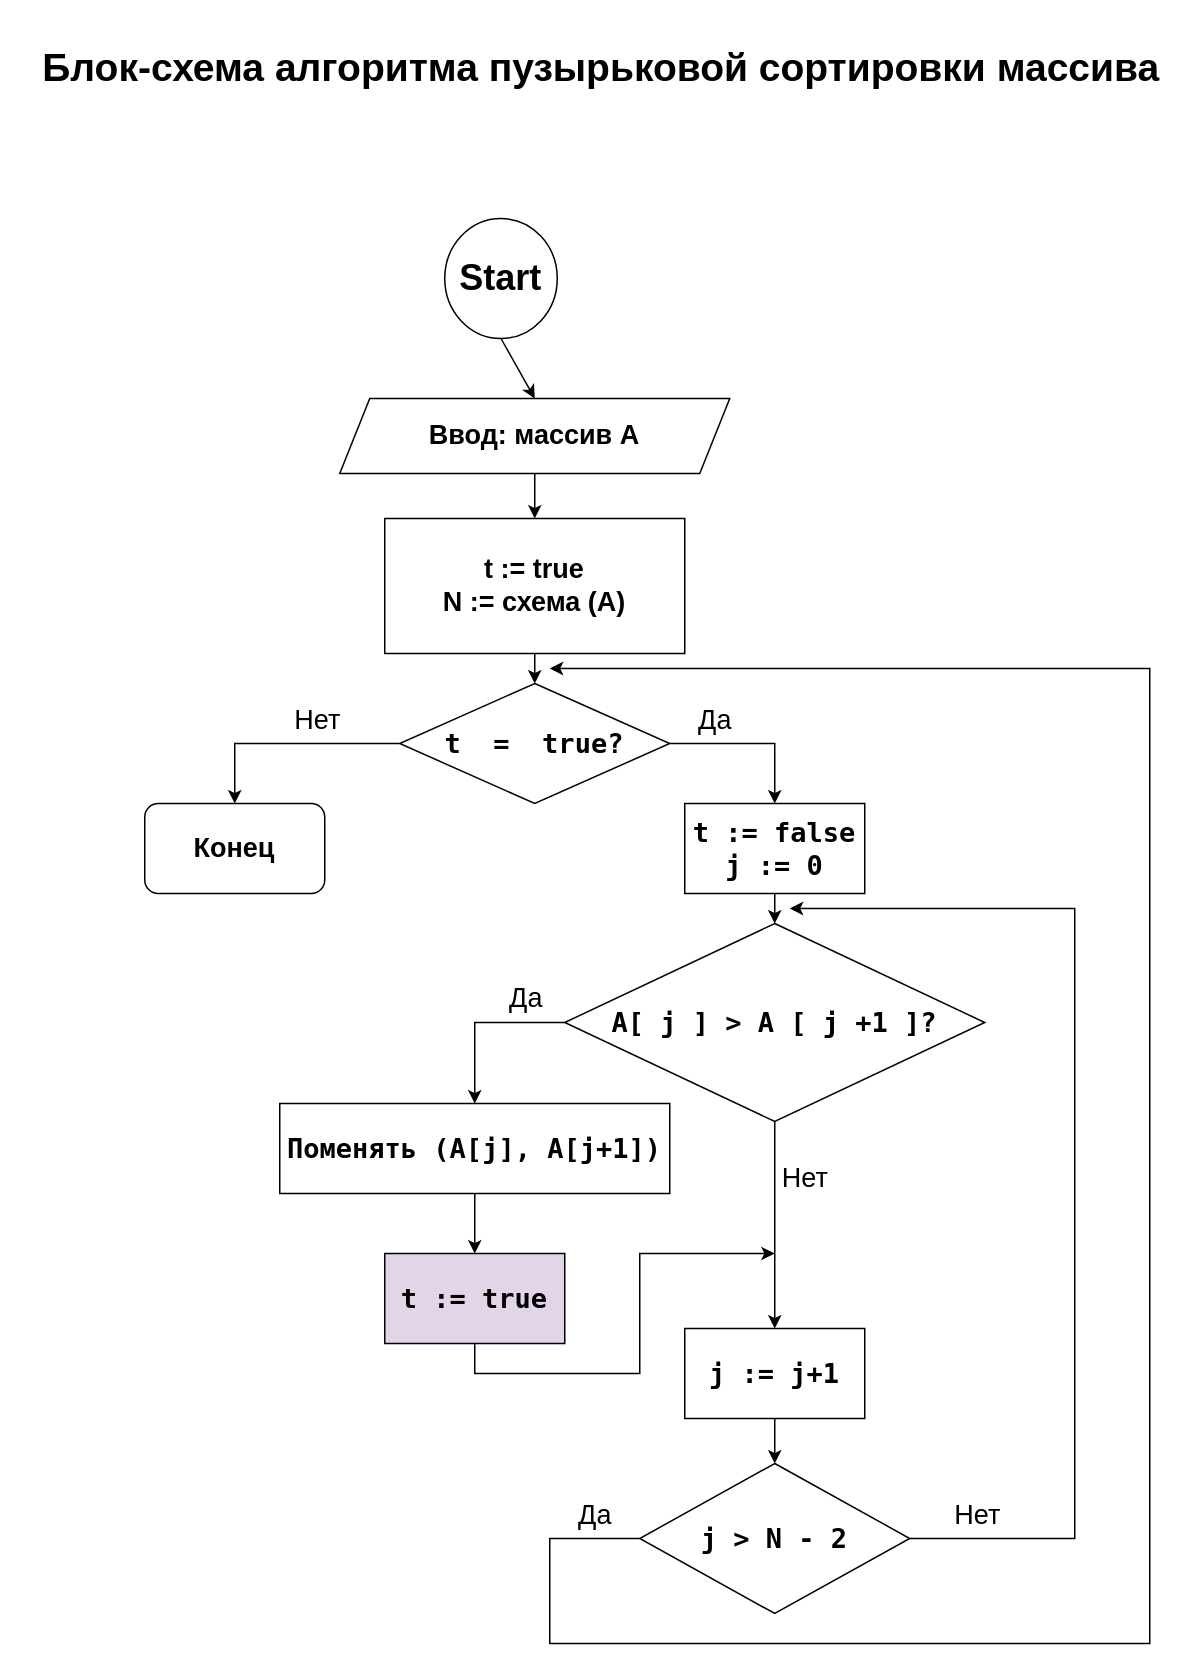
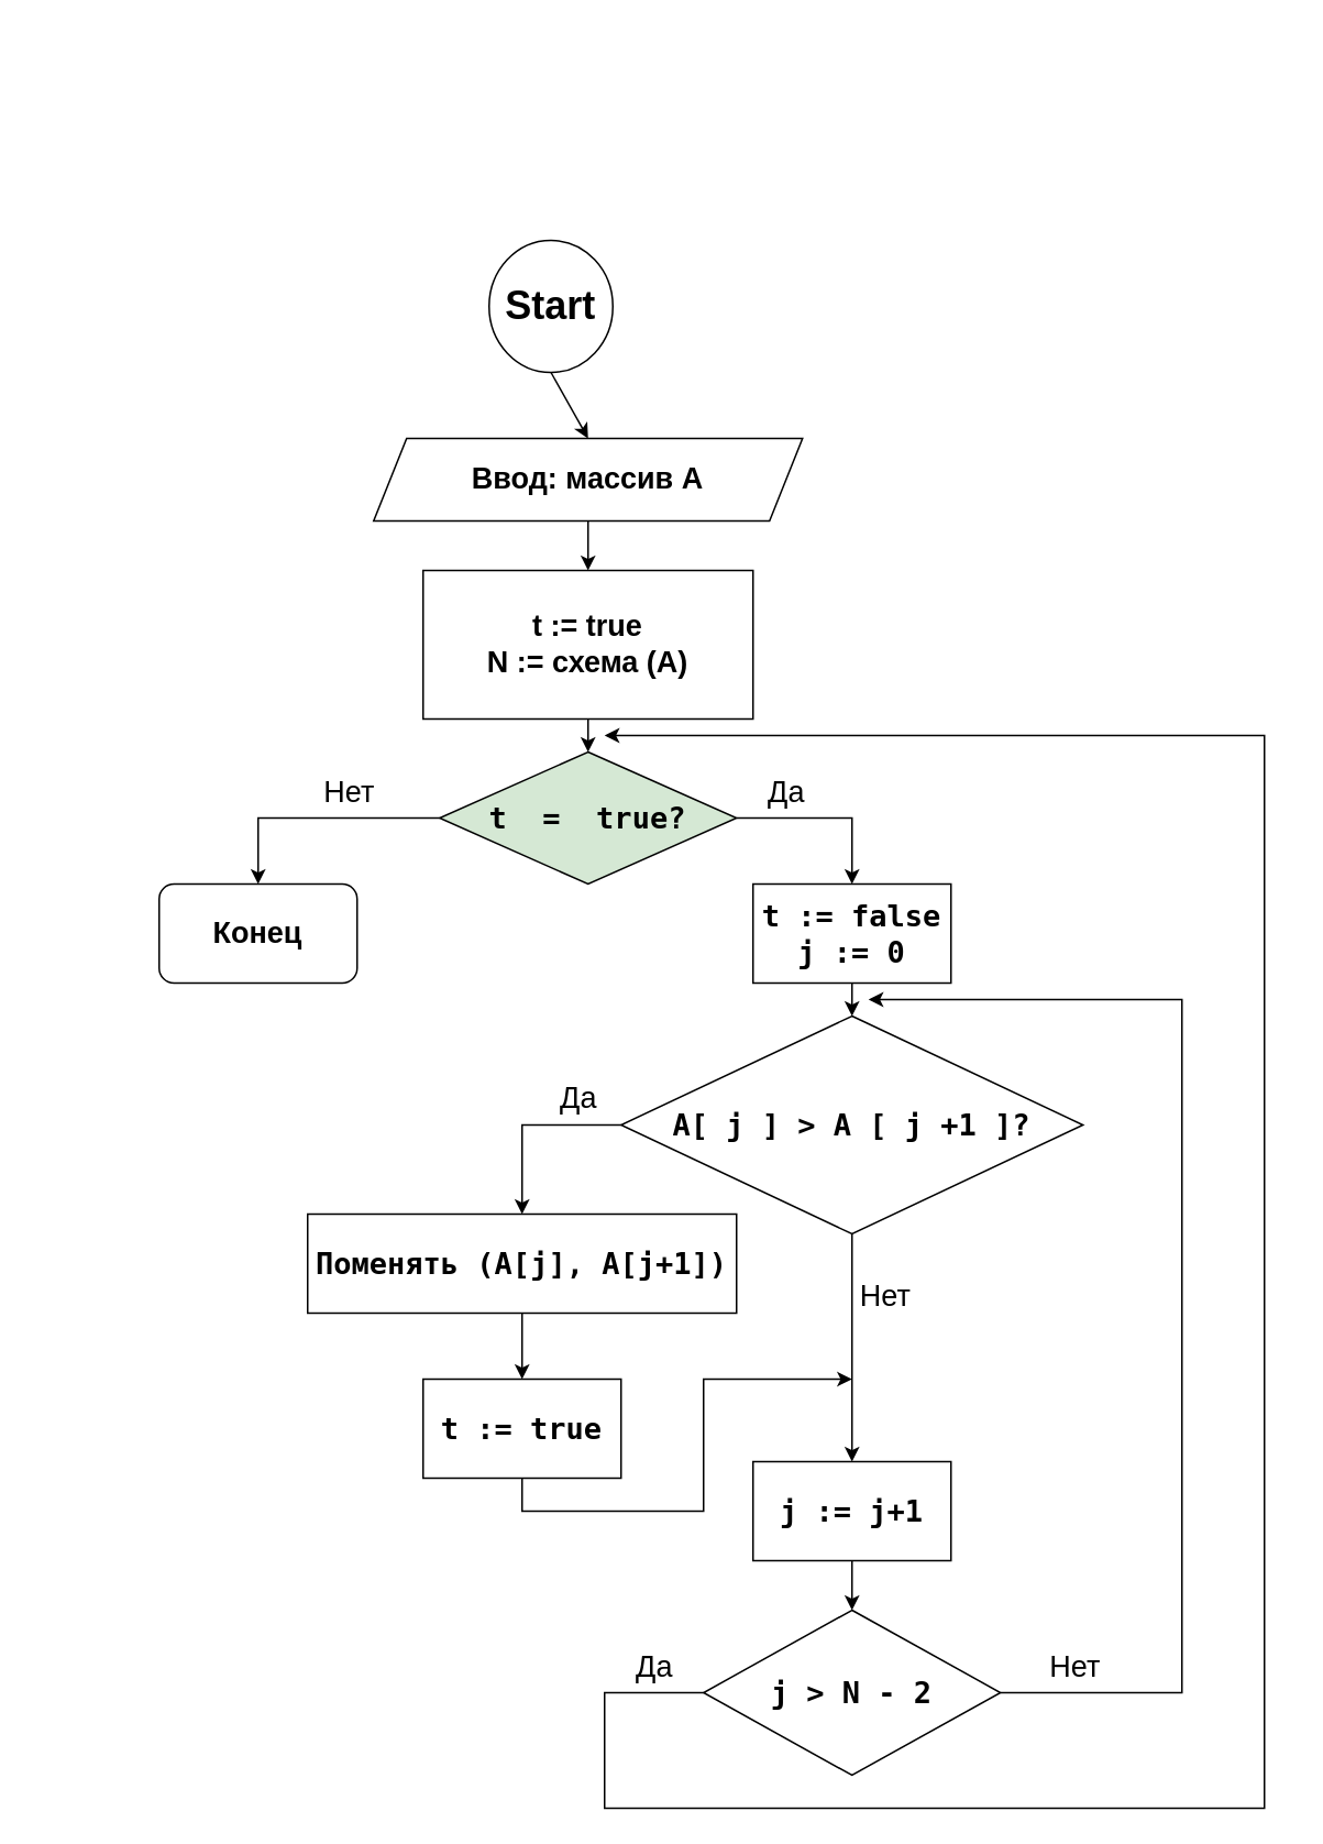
- <mxCell id="32" value="&lt;h2&gt;&lt;font style=&quot;font-size: 26px&quot;&gt;Блок-схема алгоритма пузырьковой сортировки массива&lt;/font&gt;&lt;/h2&gt;" style="text;html=1;align=center;verticalAlign=middle;resizable=0;points=[];autosize=1;fontSize=12.5;fontFamily=Helvetica;" vertex="1" parent="1"><mxGeometry x="20" y="20" width="760" height="50" as="geometry" /></mxCell>
- <mxCell id="8" value="&lt;pre&gt;t&amp;nbsp; =&amp;nbsp; true?&lt;/pre&gt;" style="rhombus;whiteSpace=wrap;html=1;fontSize=18;fontStyle=1" vertex="1" parent="1"><mxGeometry x="266" y="455" width="180" height="80" as="geometry" /></mxCell>
+ <mxCell id="8" value="&lt;pre&gt;t&amp;nbsp; =&amp;nbsp; true?&lt;/pre&gt;" style="rhombus;whiteSpace=wrap;html=1;fontSize=18;fontStyle=1;fillColor=#d5e8d4;" vertex="1" parent="1"><mxGeometry x="266" y="455" width="180" height="80" as="geometry" /></mxCell>
- <mxCell id="31" value="&lt;pre&gt;&lt;b&gt;t := true&lt;/b&gt;&lt;/pre&gt;" style="rounded=0;whiteSpace=wrap;html=1;fontFamily=Helvetica;fontSize=18;fillColor=#e1d5e7;" vertex="1" parent="1"><mxGeometry x="256" y="835" width="120" height="60" as="geometry" /></mxCell>
+ <mxCell id="31" value="&lt;pre&gt;&lt;b&gt;t := true&lt;/b&gt;&lt;/pre&gt;" style="rounded=0;whiteSpace=wrap;html=1;fontFamily=Helvetica;fontSize=18;" vertex="1" parent="1"><mxGeometry x="256" y="835" width="120" height="60" as="geometry" /></mxCell>
